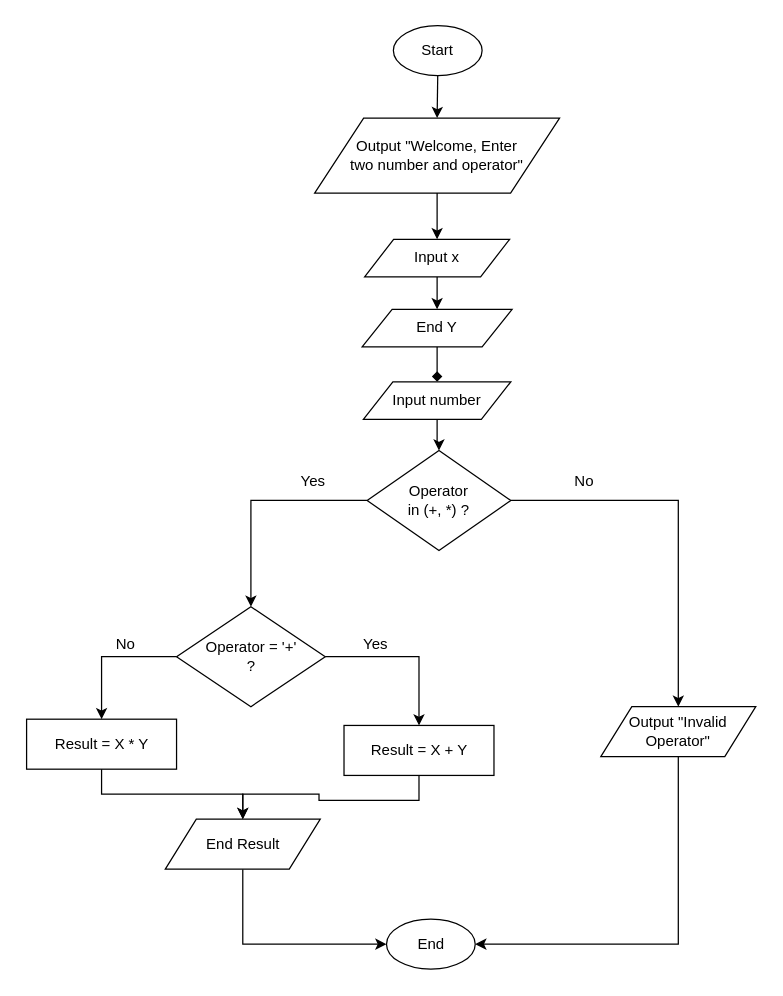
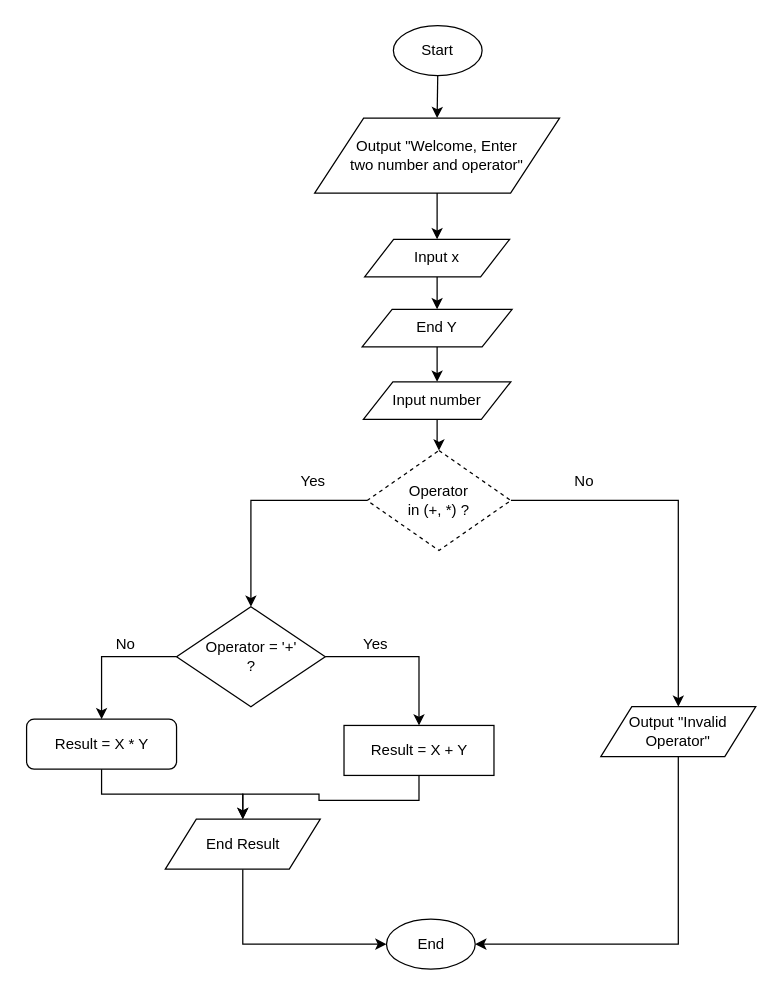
- <mxCell id="2" style="edgeStyle=orthogonalEdgeStyle;rounded=0;orthogonalLoop=1;jettySize=auto;html=1;exitX=0.5;exitY=1;exitDx=0;exitDy=0;entryX=0.5;entryY=0;entryDx=0;entryDy=0;endArrow=diamond;" parent="1" source="3" target="4" edge="1"><mxGeometry relative="1" as="geometry" /></mxCell>
+ <mxCell id="2" style="edgeStyle=orthogonalEdgeStyle;rounded=0;orthogonalLoop=1;jettySize=auto;html=1;exitX=0.5;exitY=1;exitDx=0;exitDy=0;entryX=0.5;entryY=0;entryDx=0;entryDy=0;" parent="1" source="3" target="4" edge="1"><mxGeometry relative="1" as="geometry" /></mxCell>
- <mxCell id="14" value="Operator&lt;br&gt;in (+, *) ?" style="rhombus;whiteSpace=wrap;html=1;" parent="1" vertex="1"><mxGeometry x="293" y="360" width="115" height="80" as="geometry" /></mxCell>
+ <mxCell id="14" value="Operator&lt;br&gt;in (+, *) ?" style="rhombus;whiteSpace=wrap;html=1;dashed=1;" parent="1" vertex="1"><mxGeometry x="293" y="360" width="115" height="80" as="geometry" /></mxCell>
- <mxCell id="17" value="Result = X * Y" style="rounded=0;whiteSpace=wrap;html=1;" parent="1" vertex="1"><mxGeometry x="20.5" y="575" width="120" height="40" as="geometry" /></mxCell>
+ <mxCell id="17" value="Result = X * Y" style="whiteSpace=wrap;html=1;rounded=1;" parent="1" vertex="1"><mxGeometry x="20.5" y="575" width="120" height="40" as="geometry" /></mxCell>
